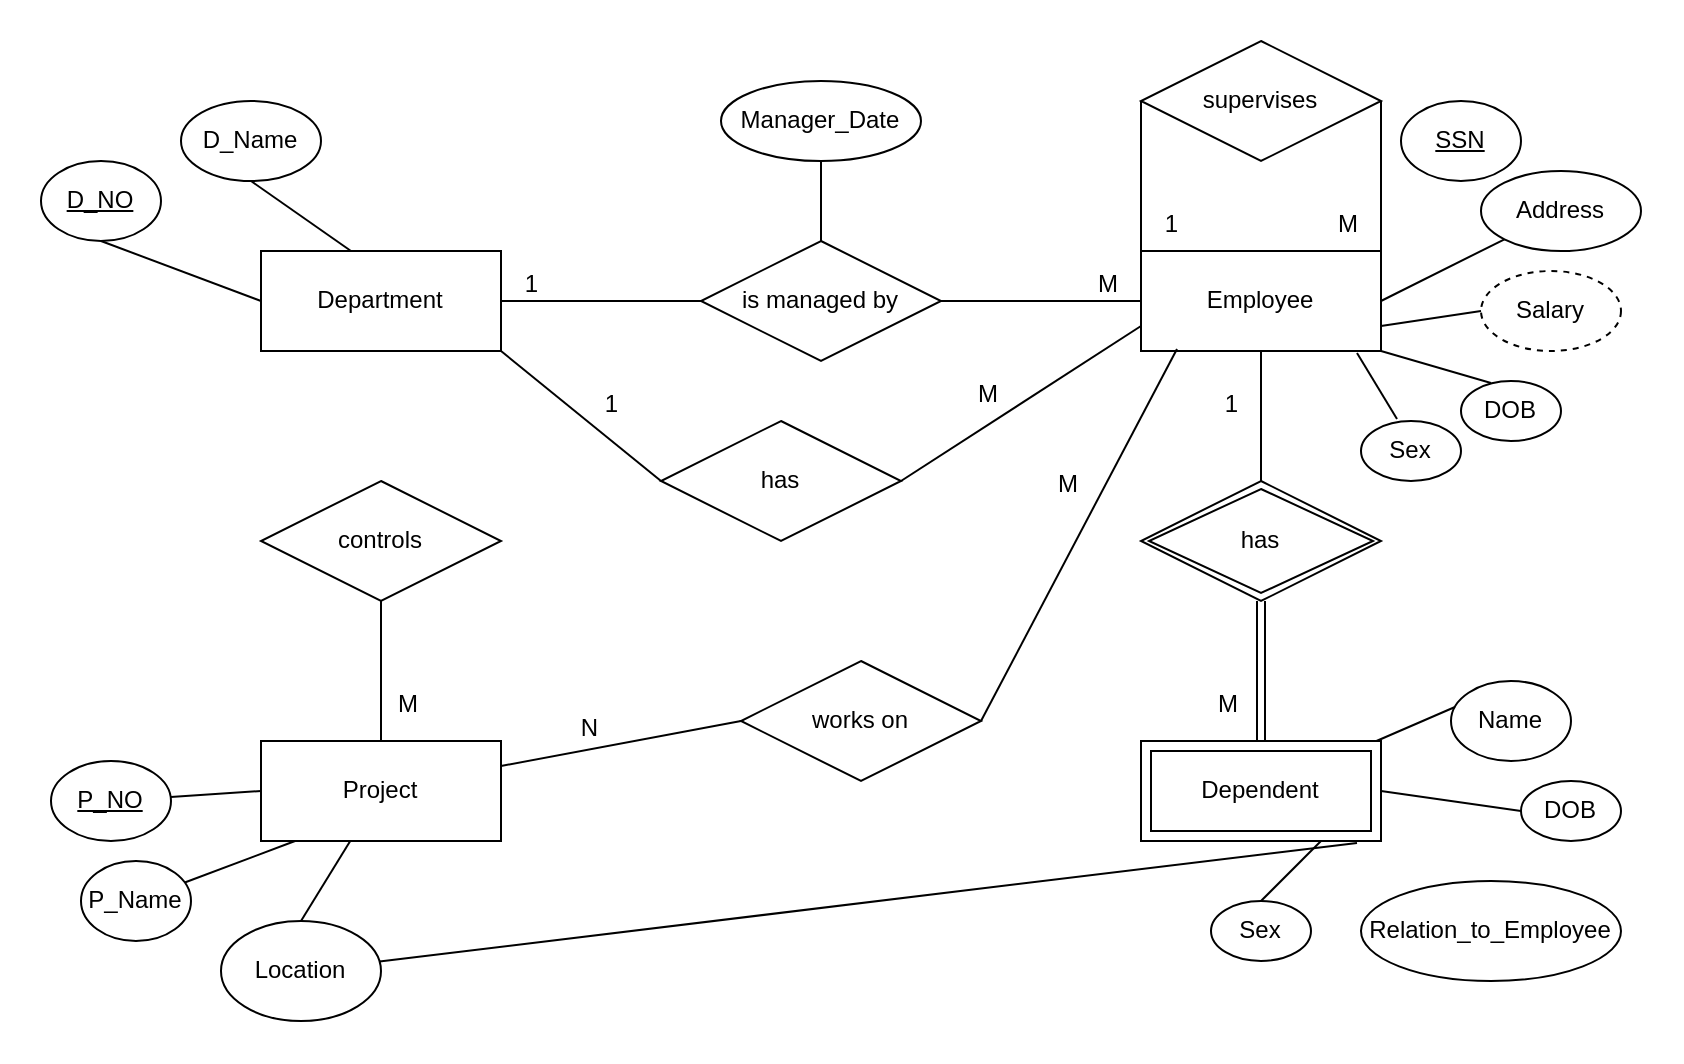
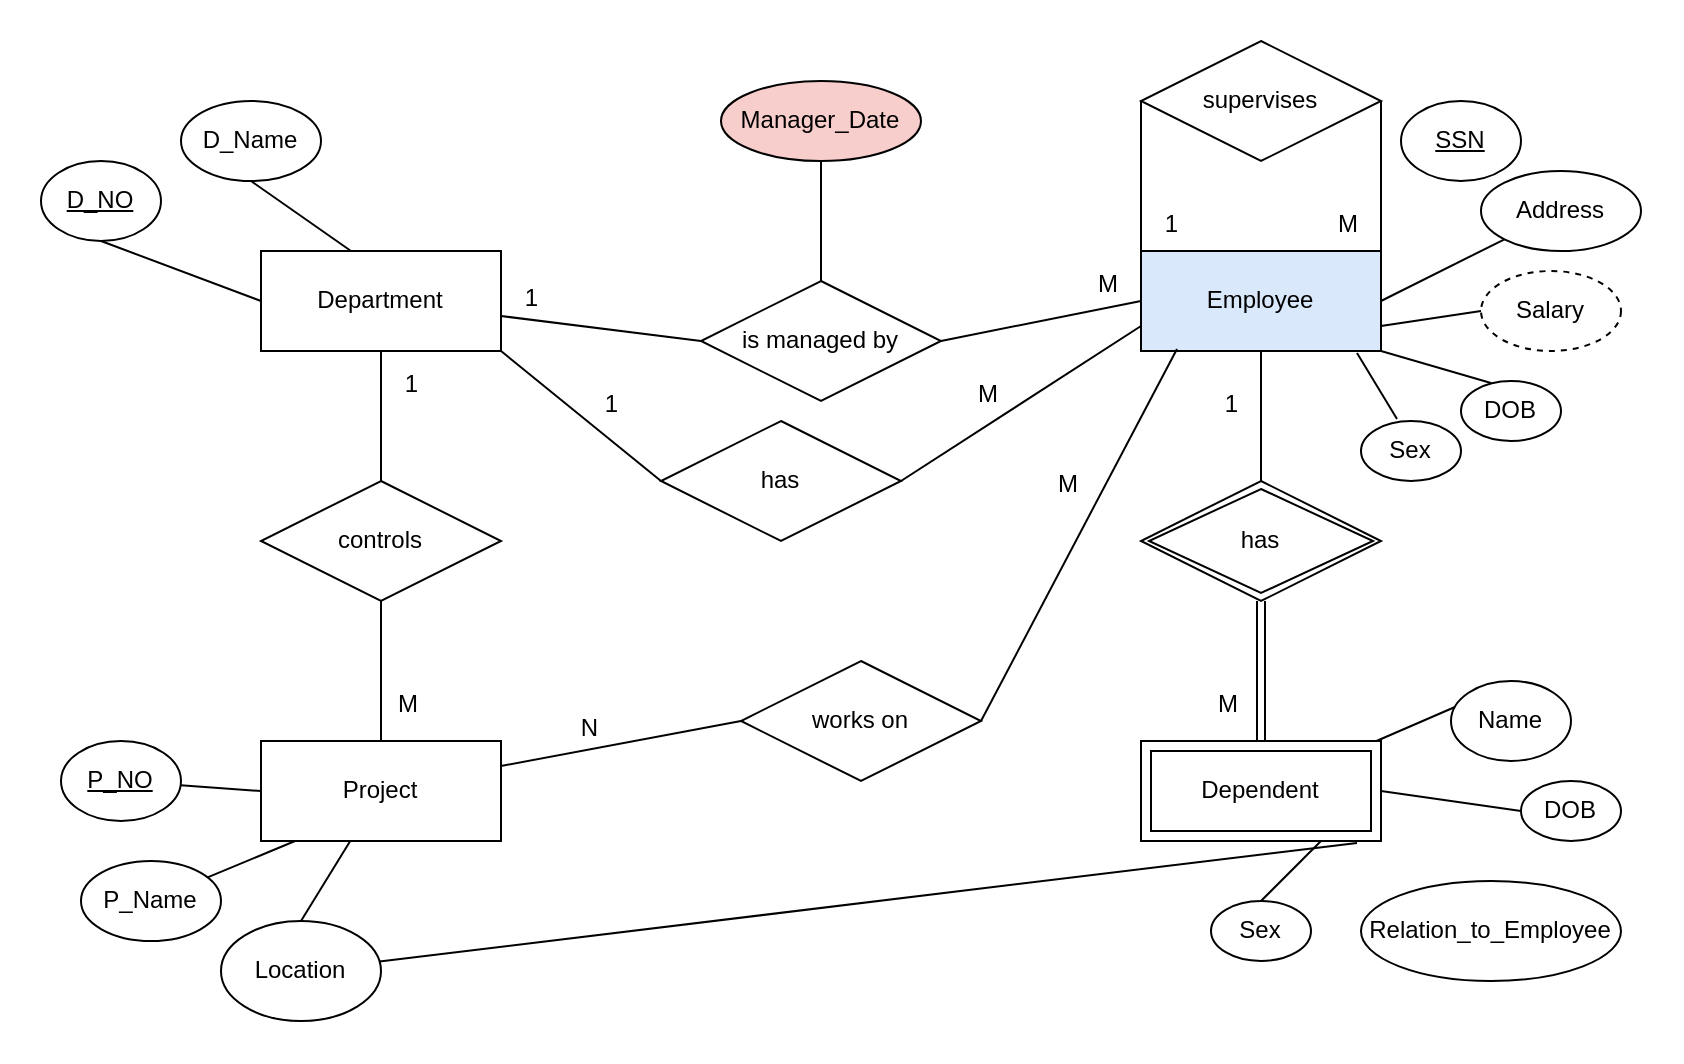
- <mxCell id="52" value="Manager_Date" style="ellipse;whiteSpace=wrap;html=1;align=center;" vertex="1" parent="1"><mxGeometry x="360" y="40" width="100" height="40" as="geometry" /></mxCell>
+ <mxCell id="52" value="Manager_Date" style="ellipse;whiteSpace=wrap;html=1;align=center;fillColor=#f8cecc;" vertex="1" parent="1"><mxGeometry x="360" y="40" width="100" height="40" as="geometry" /></mxCell>
- <mxCell id="6" value="is managed by" style="shape=rhombus;perimeter=rhombusPerimeter;whiteSpace=wrap;html=1;align=center;" vertex="1" parent="1"><mxGeometry x="350" y="120" width="120" height="60" as="geometry" /></mxCell>
+ <mxCell id="6" value="is managed by" style="shape=rhombus;perimeter=rhombusPerimeter;whiteSpace=wrap;html=1;align=center;" vertex="1" parent="1"><mxGeometry x="350" y="140" width="120" height="60" as="geometry" /></mxCell>
- <mxCell id="3" value="Employee" style="whiteSpace=wrap;html=1;align=center;" vertex="1" parent="1"><mxGeometry x="570" y="125" width="120" height="50" as="geometry" /></mxCell>
+ <mxCell id="3" value="Employee" style="whiteSpace=wrap;html=1;align=center;fillColor=#dae8fc;" vertex="1" parent="1"><mxGeometry x="570" y="125" width="120" height="50" as="geometry" /></mxCell>
+ <mxCell id="16" value="" style="endArrow=none;html=1;rounded=0;entryX=0.5;entryY=1;entryDx=0;entryDy=0;exitX=0.5;exitY=0;exitDx=0;exitDy=0;" edge="1" parent="1" source="15" target="2"><mxGeometry relative="1" as="geometry"><mxPoint x="350" y="300" as="sourcePoint" /><mxPoint x="510" y="300" as="targetPoint" /></mxGeometry></mxCell>
+ <mxCell id="17" value="1" style="resizable=0;html=1;whiteSpace=wrap;align=right;verticalAlign=bottom;" connectable="0" vertex="1" parent="16"><mxGeometry x="1" relative="1" as="geometry"><mxPoint x="20" y="25" as="offset" /></mxGeometry></mxCell>
- <mxCell id="20" value="P_NO" style="ellipse;whiteSpace=wrap;html=1;align=center;fontStyle=4;" vertex="1" parent="1"><mxGeometry x="25" y="380" width="60" height="40" as="geometry" /></mxCell>
+ <mxCell id="20" value="P_NO" style="ellipse;whiteSpace=wrap;html=1;align=center;fontStyle=4;" vertex="1" parent="1"><mxGeometry x="30" y="370" width="60" height="40" as="geometry" /></mxCell>
- <mxCell id="21" value="P_Name" style="ellipse;whiteSpace=wrap;html=1;align=center;" vertex="1" parent="1"><mxGeometry x="40" y="430" width="55" height="40" as="geometry" /></mxCell>
+ <mxCell id="21" value="P_Name" style="ellipse;whiteSpace=wrap;html=1;align=center;" vertex="1" parent="1"><mxGeometry x="40" y="430" width="70" height="40" as="geometry" /></mxCell>
